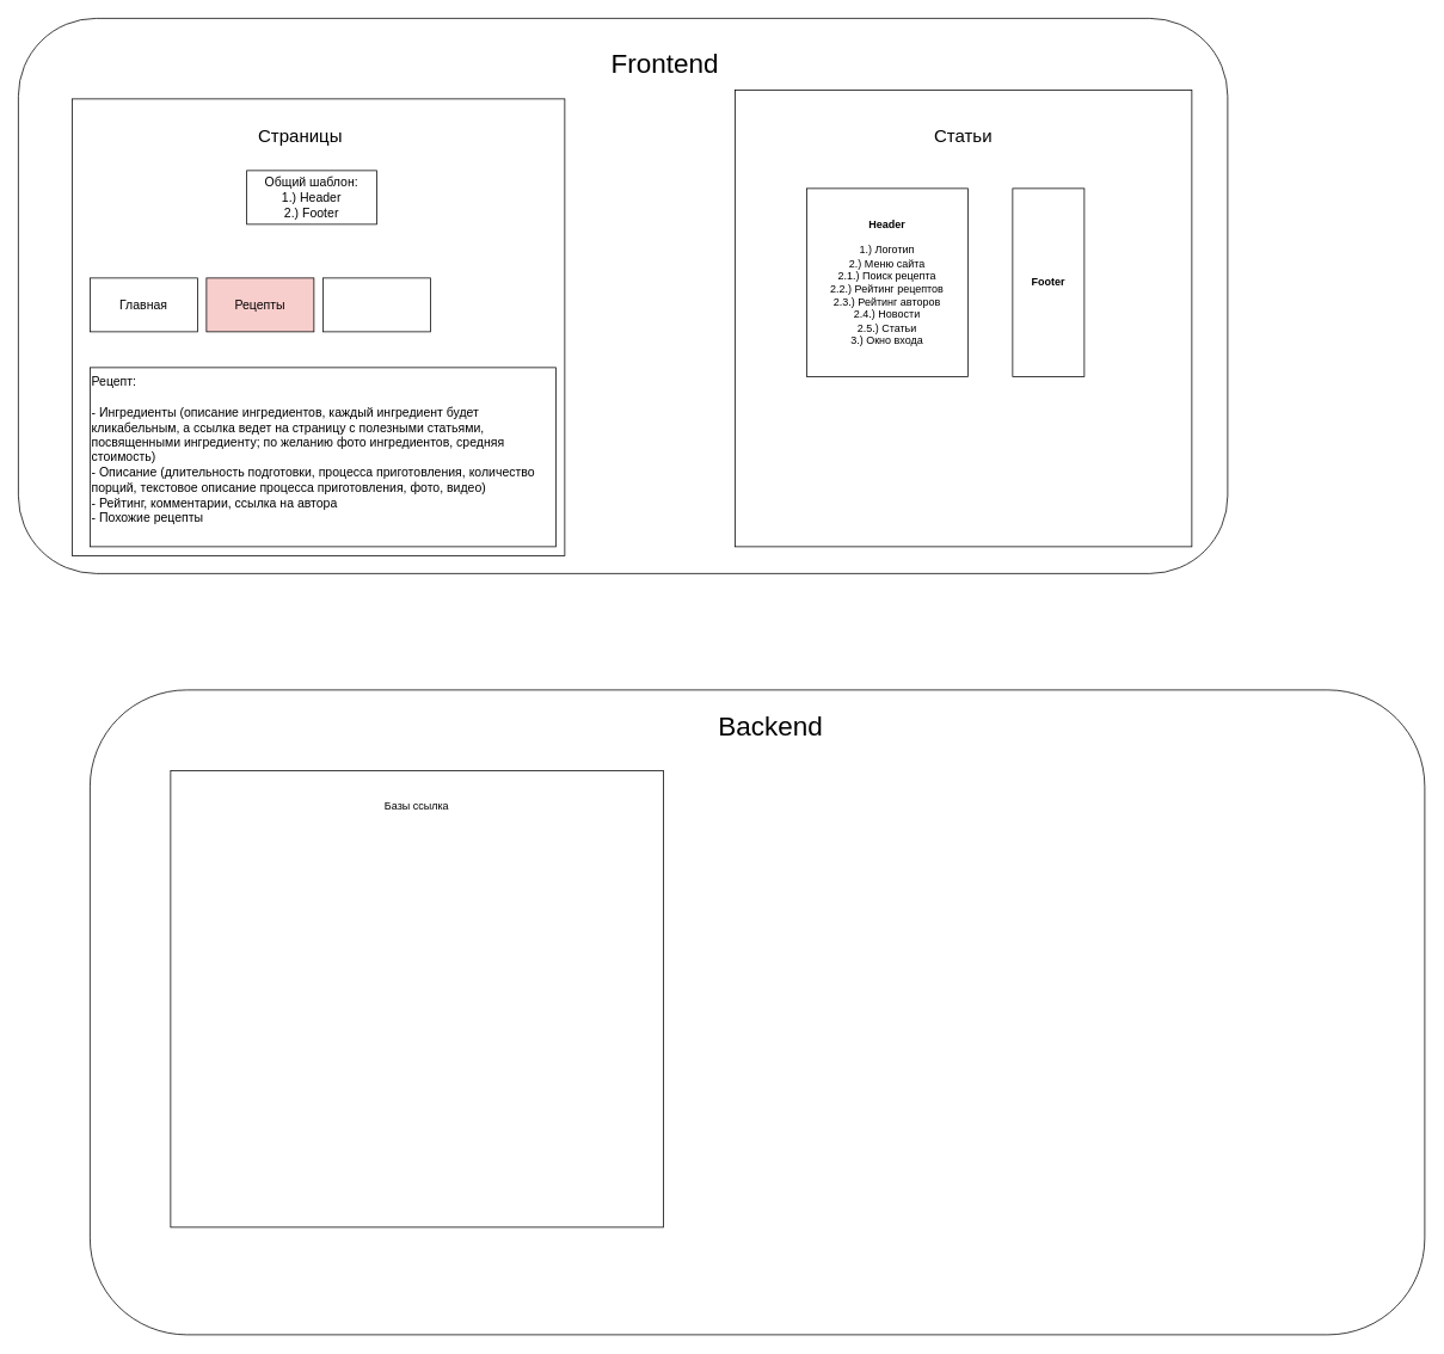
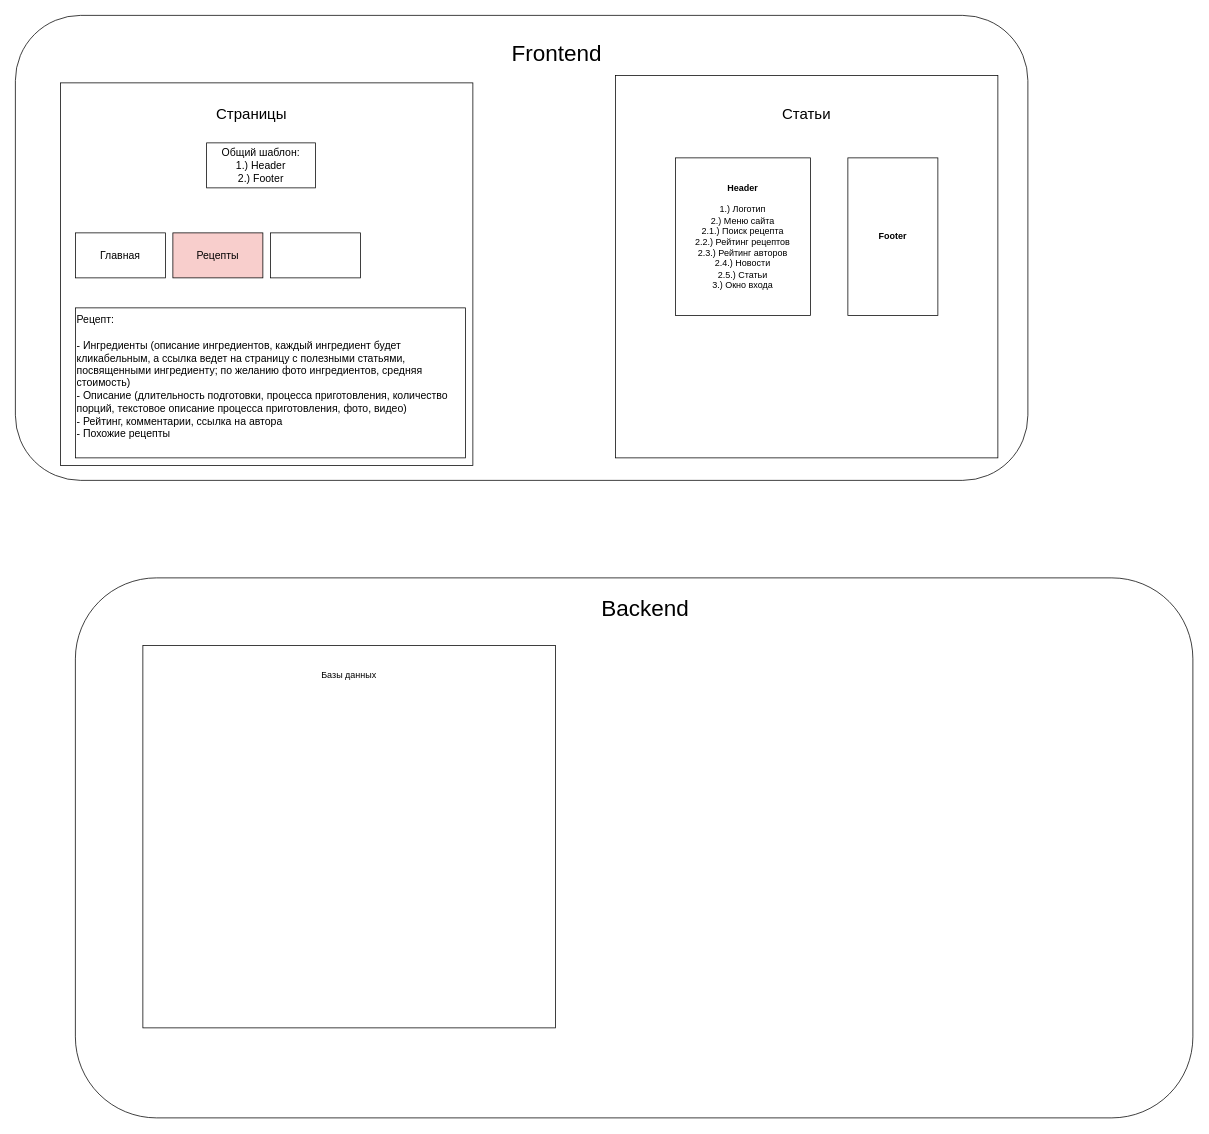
- <mxCell id="18" value="&lt;b&gt;Footer&lt;/b&gt;&lt;br&gt;" style="rounded=0;whiteSpace=wrap;html=1;" vertex="1" parent="1"><mxGeometry x="1130" y="210" width="80" height="210" as="geometry" /></mxCell>
+ <mxCell id="18" value="&lt;b&gt;Footer&lt;/b&gt;&lt;br&gt;" style="rounded=0;whiteSpace=wrap;html=1;" vertex="1" parent="1"><mxGeometry x="1130" y="210" width="120" height="210" as="geometry" /></mxCell>
- <mxCell id="14" value="Базы ссылка" style="text;html=1;strokeColor=none;fillColor=none;align=center;verticalAlign=middle;whiteSpace=wrap;rounded=0;" vertex="1" parent="1"><mxGeometry x="410" y="890" width="110" height="20" as="geometry" /></mxCell>
+ <mxCell id="14" value="Базы данных" style="text;html=1;strokeColor=none;fillColor=none;align=center;verticalAlign=middle;whiteSpace=wrap;rounded=0;" vertex="1" parent="1"><mxGeometry x="410" y="890" width="110" height="20" as="geometry" /></mxCell>
